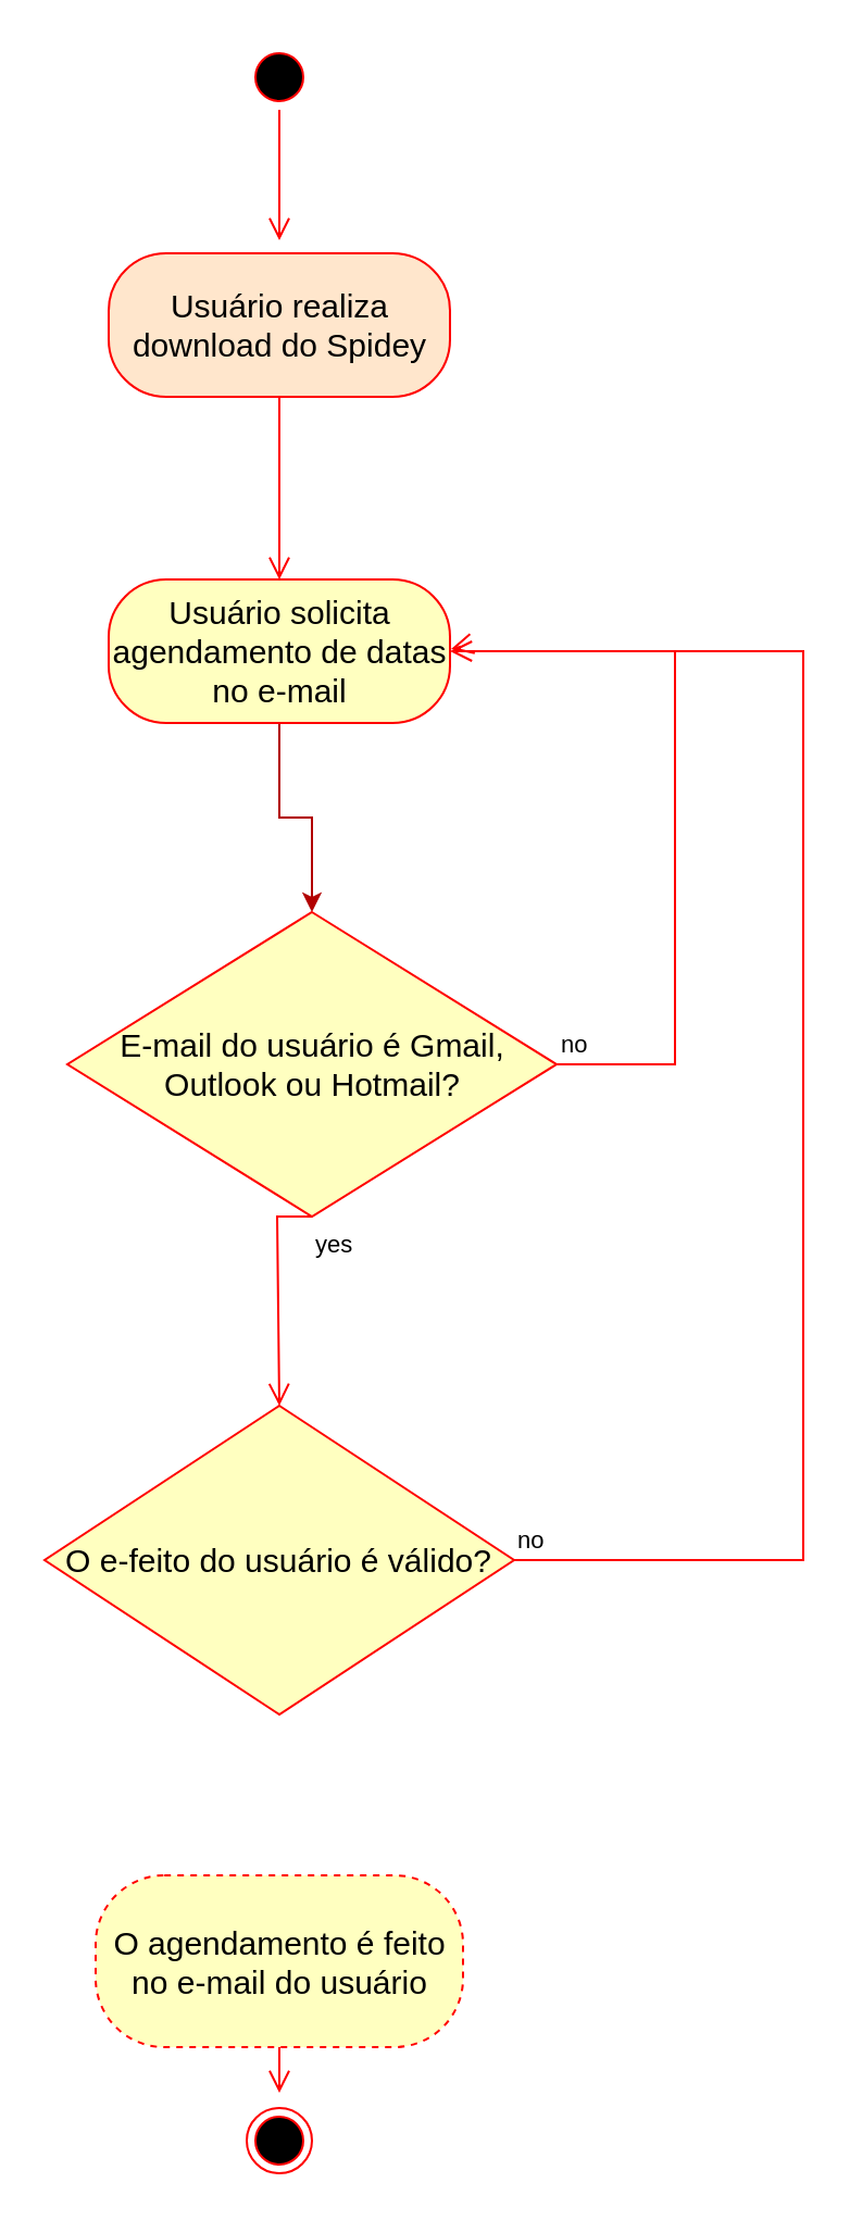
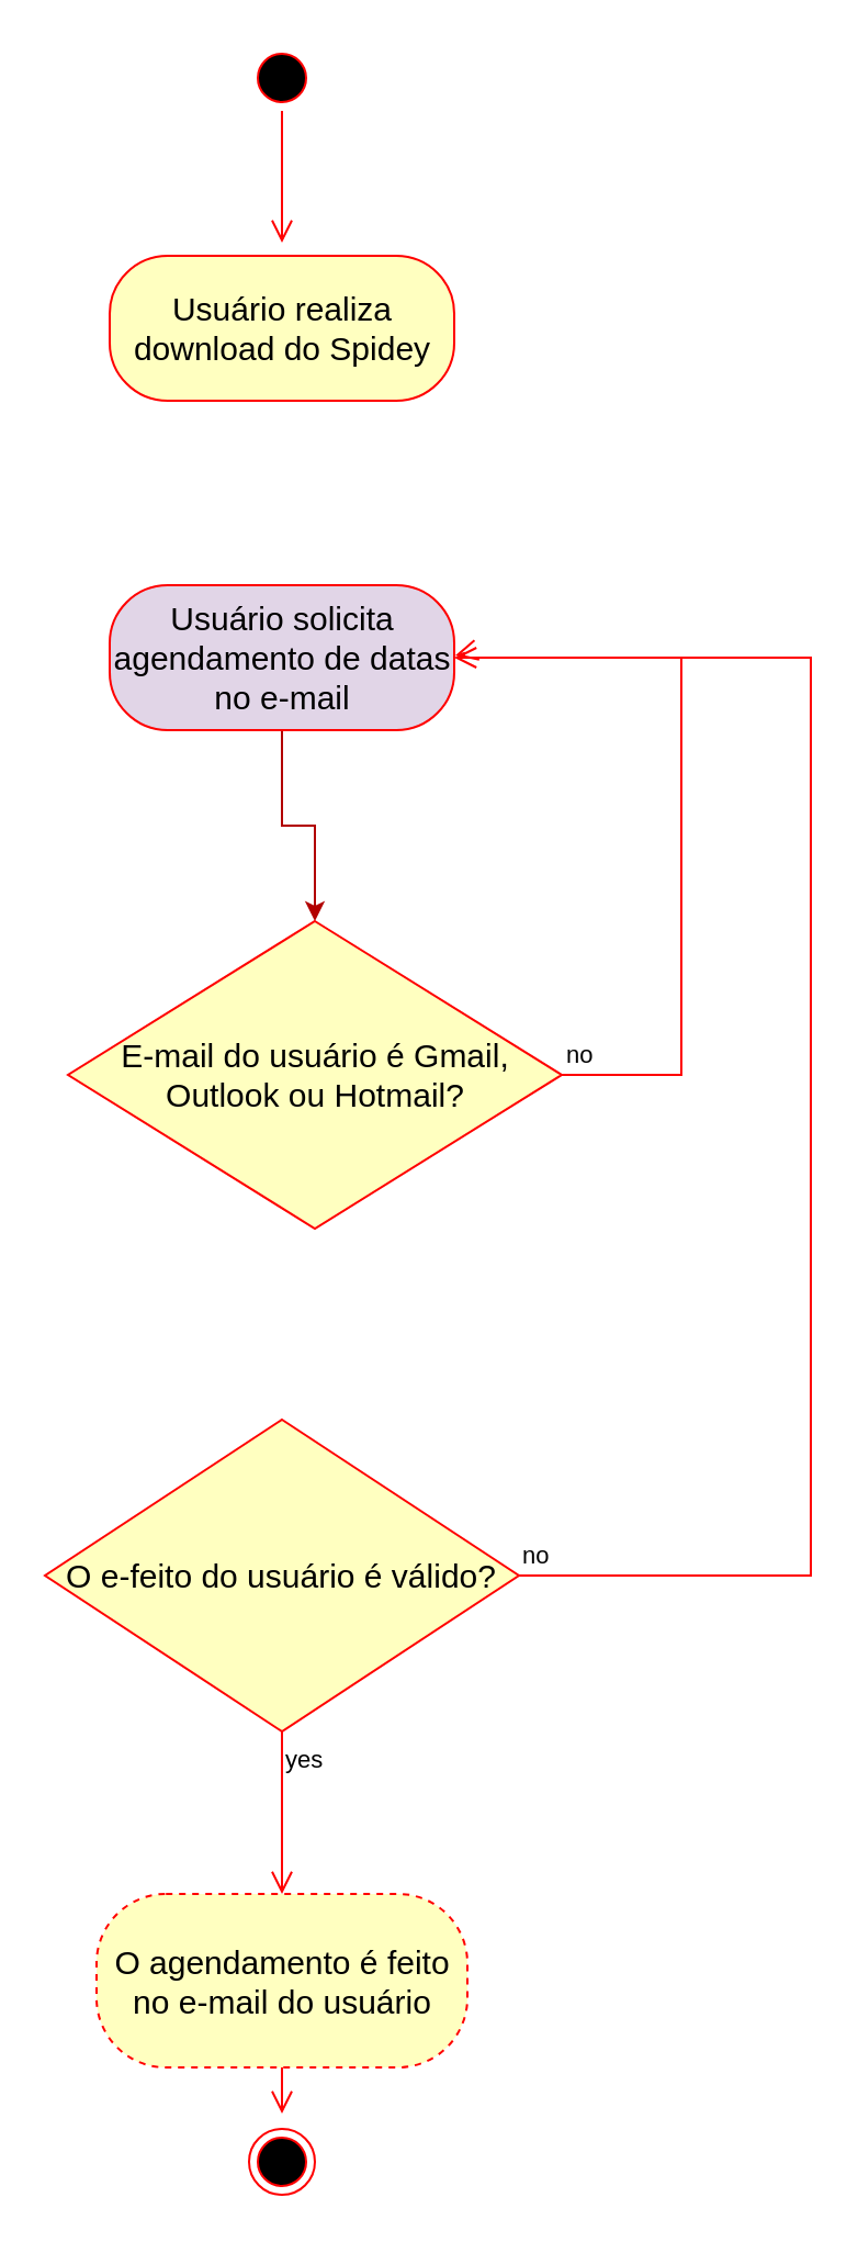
- <mxCell id="4" value="&lt;font style=&quot;font-size: 15px;&quot;&gt;Usuário realiza download do Spidey&lt;/font&gt;" style="rounded=1;whiteSpace=wrap;html=1;arcSize=40;fontColor=#000000;fillColor=#ffe6cc;strokeColor=#ff0000;" vertex="1" parent="1"><mxGeometry x="49.5" y="116" width="157" height="66" as="geometry" /></mxCell>
+ <mxCell id="4" value="&lt;font style=&quot;font-size: 15px;&quot;&gt;Usuário realiza download do Spidey&lt;/font&gt;" style="rounded=1;whiteSpace=wrap;html=1;arcSize=40;fontColor=#000000;fillColor=#ffffc0;strokeColor=#ff0000;" vertex="1" parent="1"><mxGeometry x="49.5" y="116" width="157" height="66" as="geometry" /></mxCell>
- <mxCell id="5" value="" style="edgeStyle=orthogonalEdgeStyle;html=1;verticalAlign=bottom;endArrow=open;endSize=8;strokeColor=#ff0000;rounded=0;entryX=0.5;entryY=0;entryDx=0;entryDy=0;" edge="1" source="4" parent="1" target="7"><mxGeometry relative="1" as="geometry"><mxPoint x="130" y="237" as="targetPoint" /></mxGeometry></mxCell>
- <mxCell id="7" value="&lt;font style=&quot;font-size: 15px;&quot;&gt;Usuário solicita agendamento de datas no e-mail&lt;/font&gt;" style="rounded=1;whiteSpace=wrap;html=1;arcSize=40;fontColor=#000000;fillColor=#ffffc0;strokeColor=#ff0000;" vertex="1" parent="1"><mxGeometry x="49.5" y="266" width="157" height="66" as="geometry" /></mxCell>
+ <mxCell id="7" value="&lt;font style=&quot;font-size: 15px;&quot;&gt;Usuário solicita agendamento de datas no e-mail&lt;/font&gt;" style="rounded=1;whiteSpace=wrap;html=1;arcSize=40;fontColor=#000000;fillColor=#e1d5e7;strokeColor=#ff0000;" vertex="1" parent="1"><mxGeometry x="49.5" y="266" width="157" height="66" as="geometry" /></mxCell>
- <mxCell id="10" value="yes" style="edgeStyle=orthogonalEdgeStyle;html=1;align=left;verticalAlign=top;endArrow=open;endSize=8;strokeColor=#ff0000;rounded=0;exitX=0.5;exitY=1;exitDx=0;exitDy=0;entryX=0.5;entryY=0;entryDx=0;entryDy=0;" edge="1" source="8" parent="1" target="11"><mxGeometry x="-1" relative="1" as="geometry"><mxPoint x="708.5" y="674" as="targetPoint" /><mxPoint x="342" y="653" as="sourcePoint" /><Array as="points"><mxPoint x="127" y="559" /><mxPoint x="127" y="646" /></Array></mxGeometry></mxCell>
+ <mxCell id="13" value="yes" style="edgeStyle=orthogonalEdgeStyle;html=1;align=left;verticalAlign=top;endArrow=open;endSize=8;strokeColor=#ff0000;rounded=0;entryX=0.5;entryY=0;entryDx=0;entryDy=0;" edge="1" source="11" parent="1" target="14"><mxGeometry x="-1" relative="1" as="geometry"><mxPoint x="123" y="750" as="targetPoint" /></mxGeometry></mxCell>
